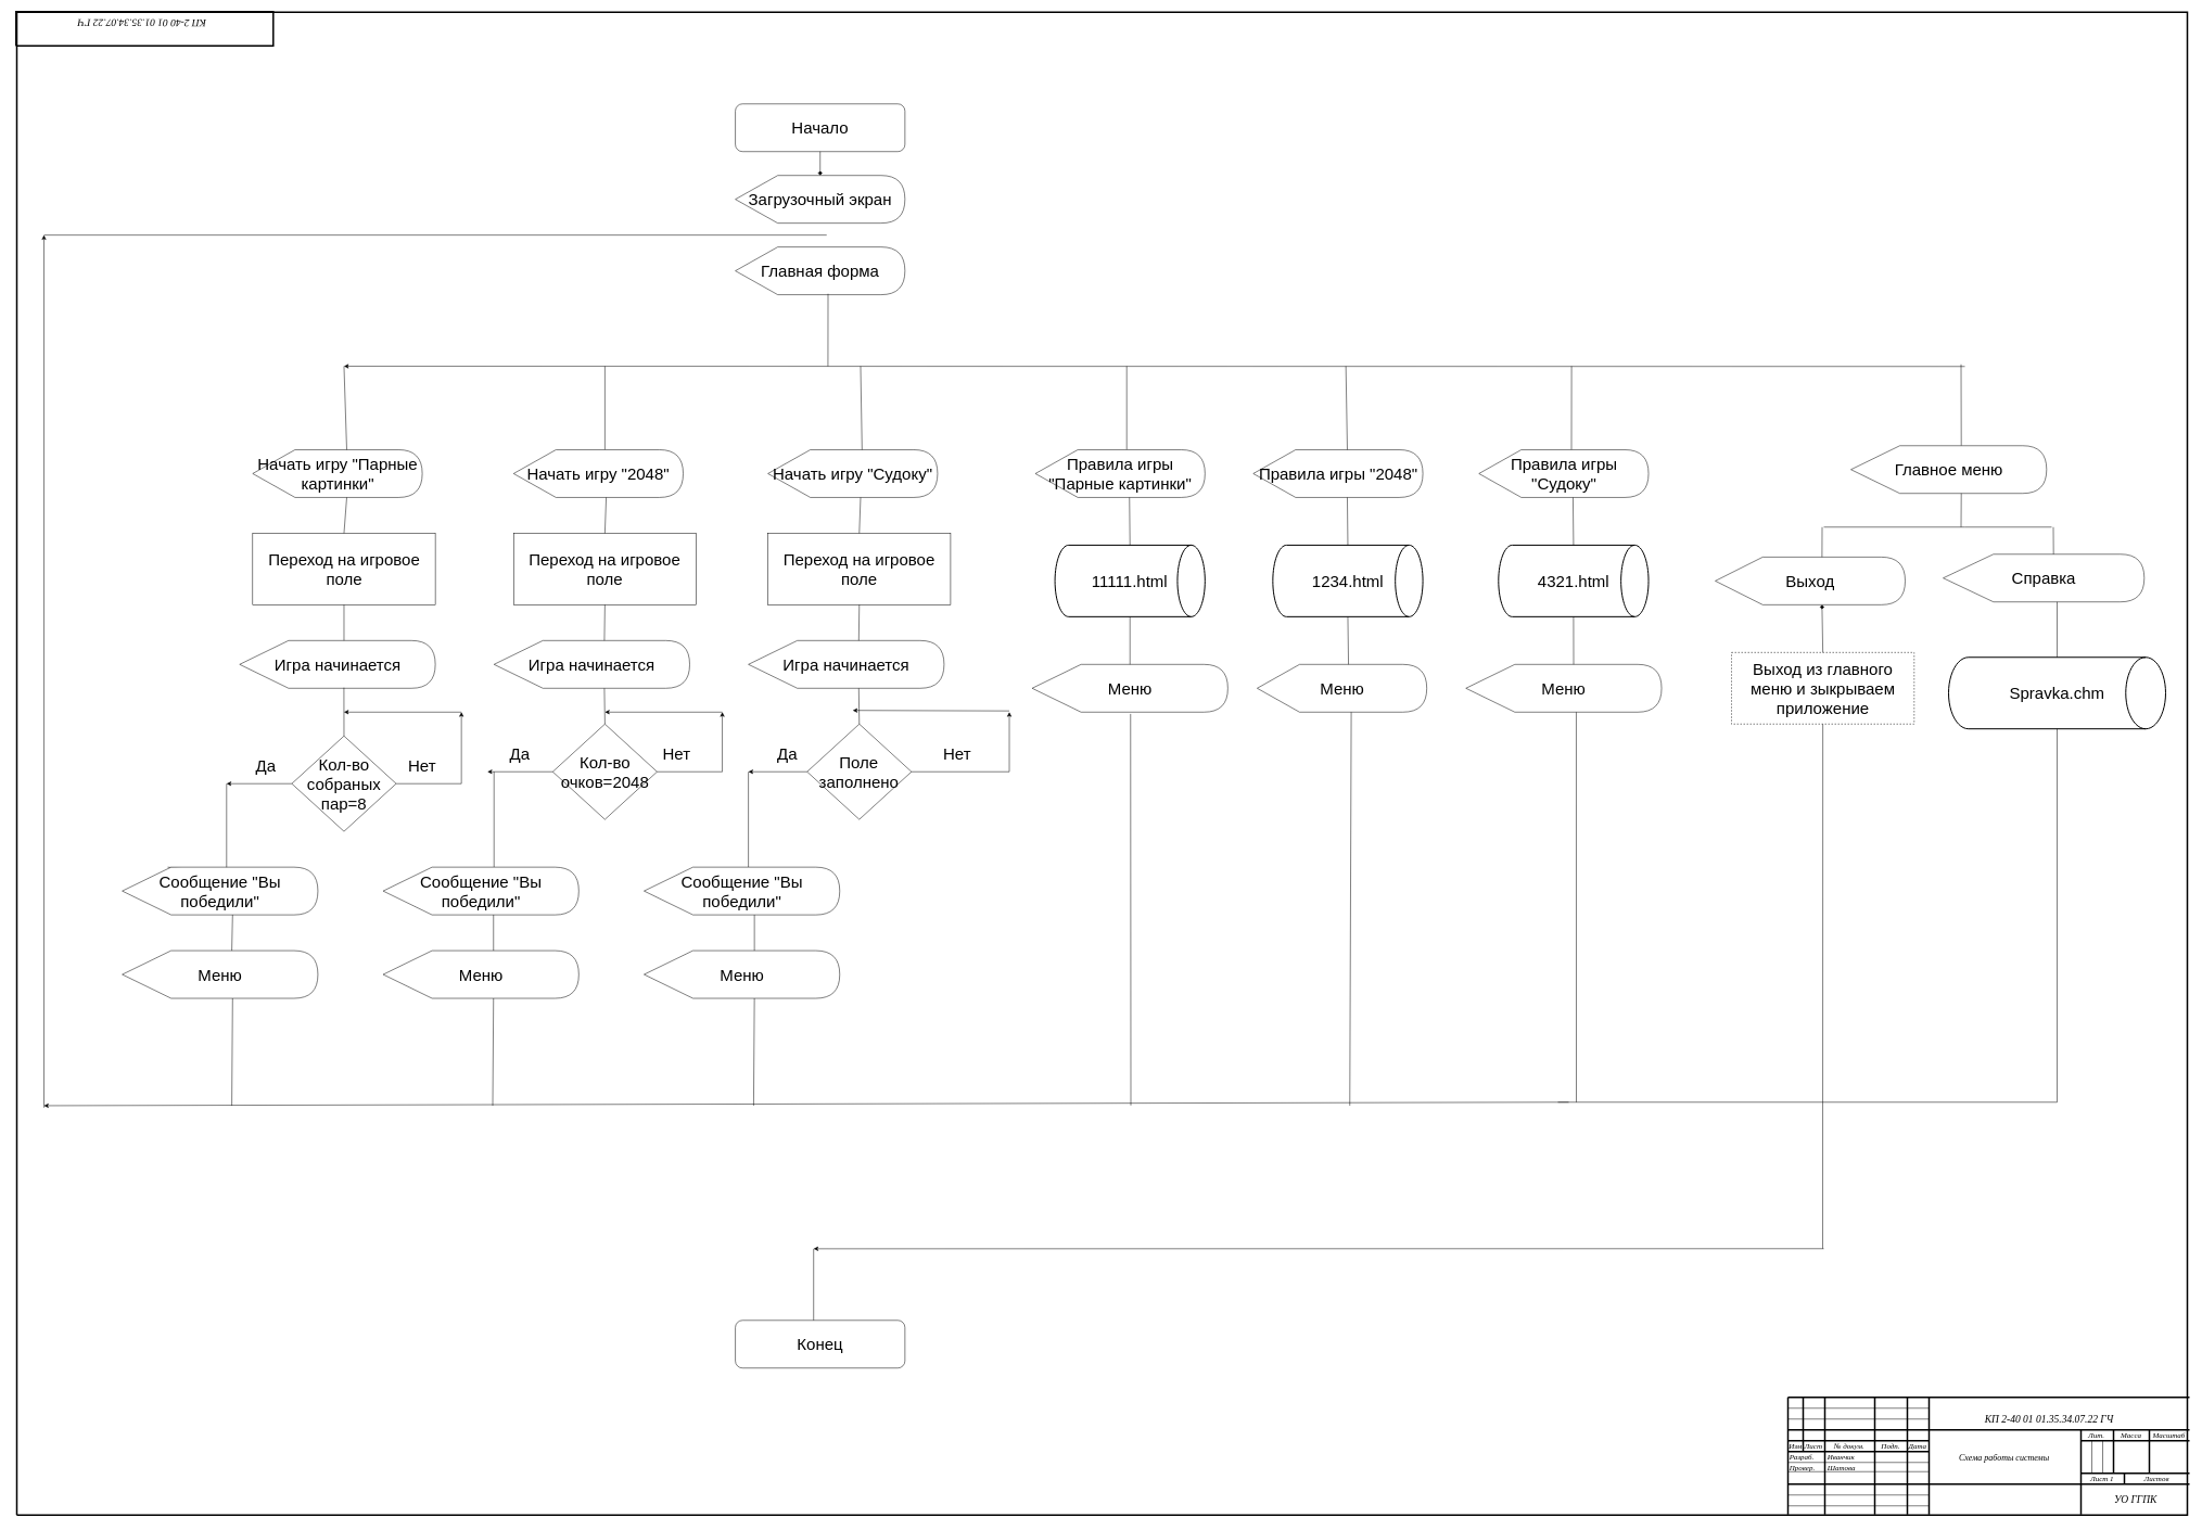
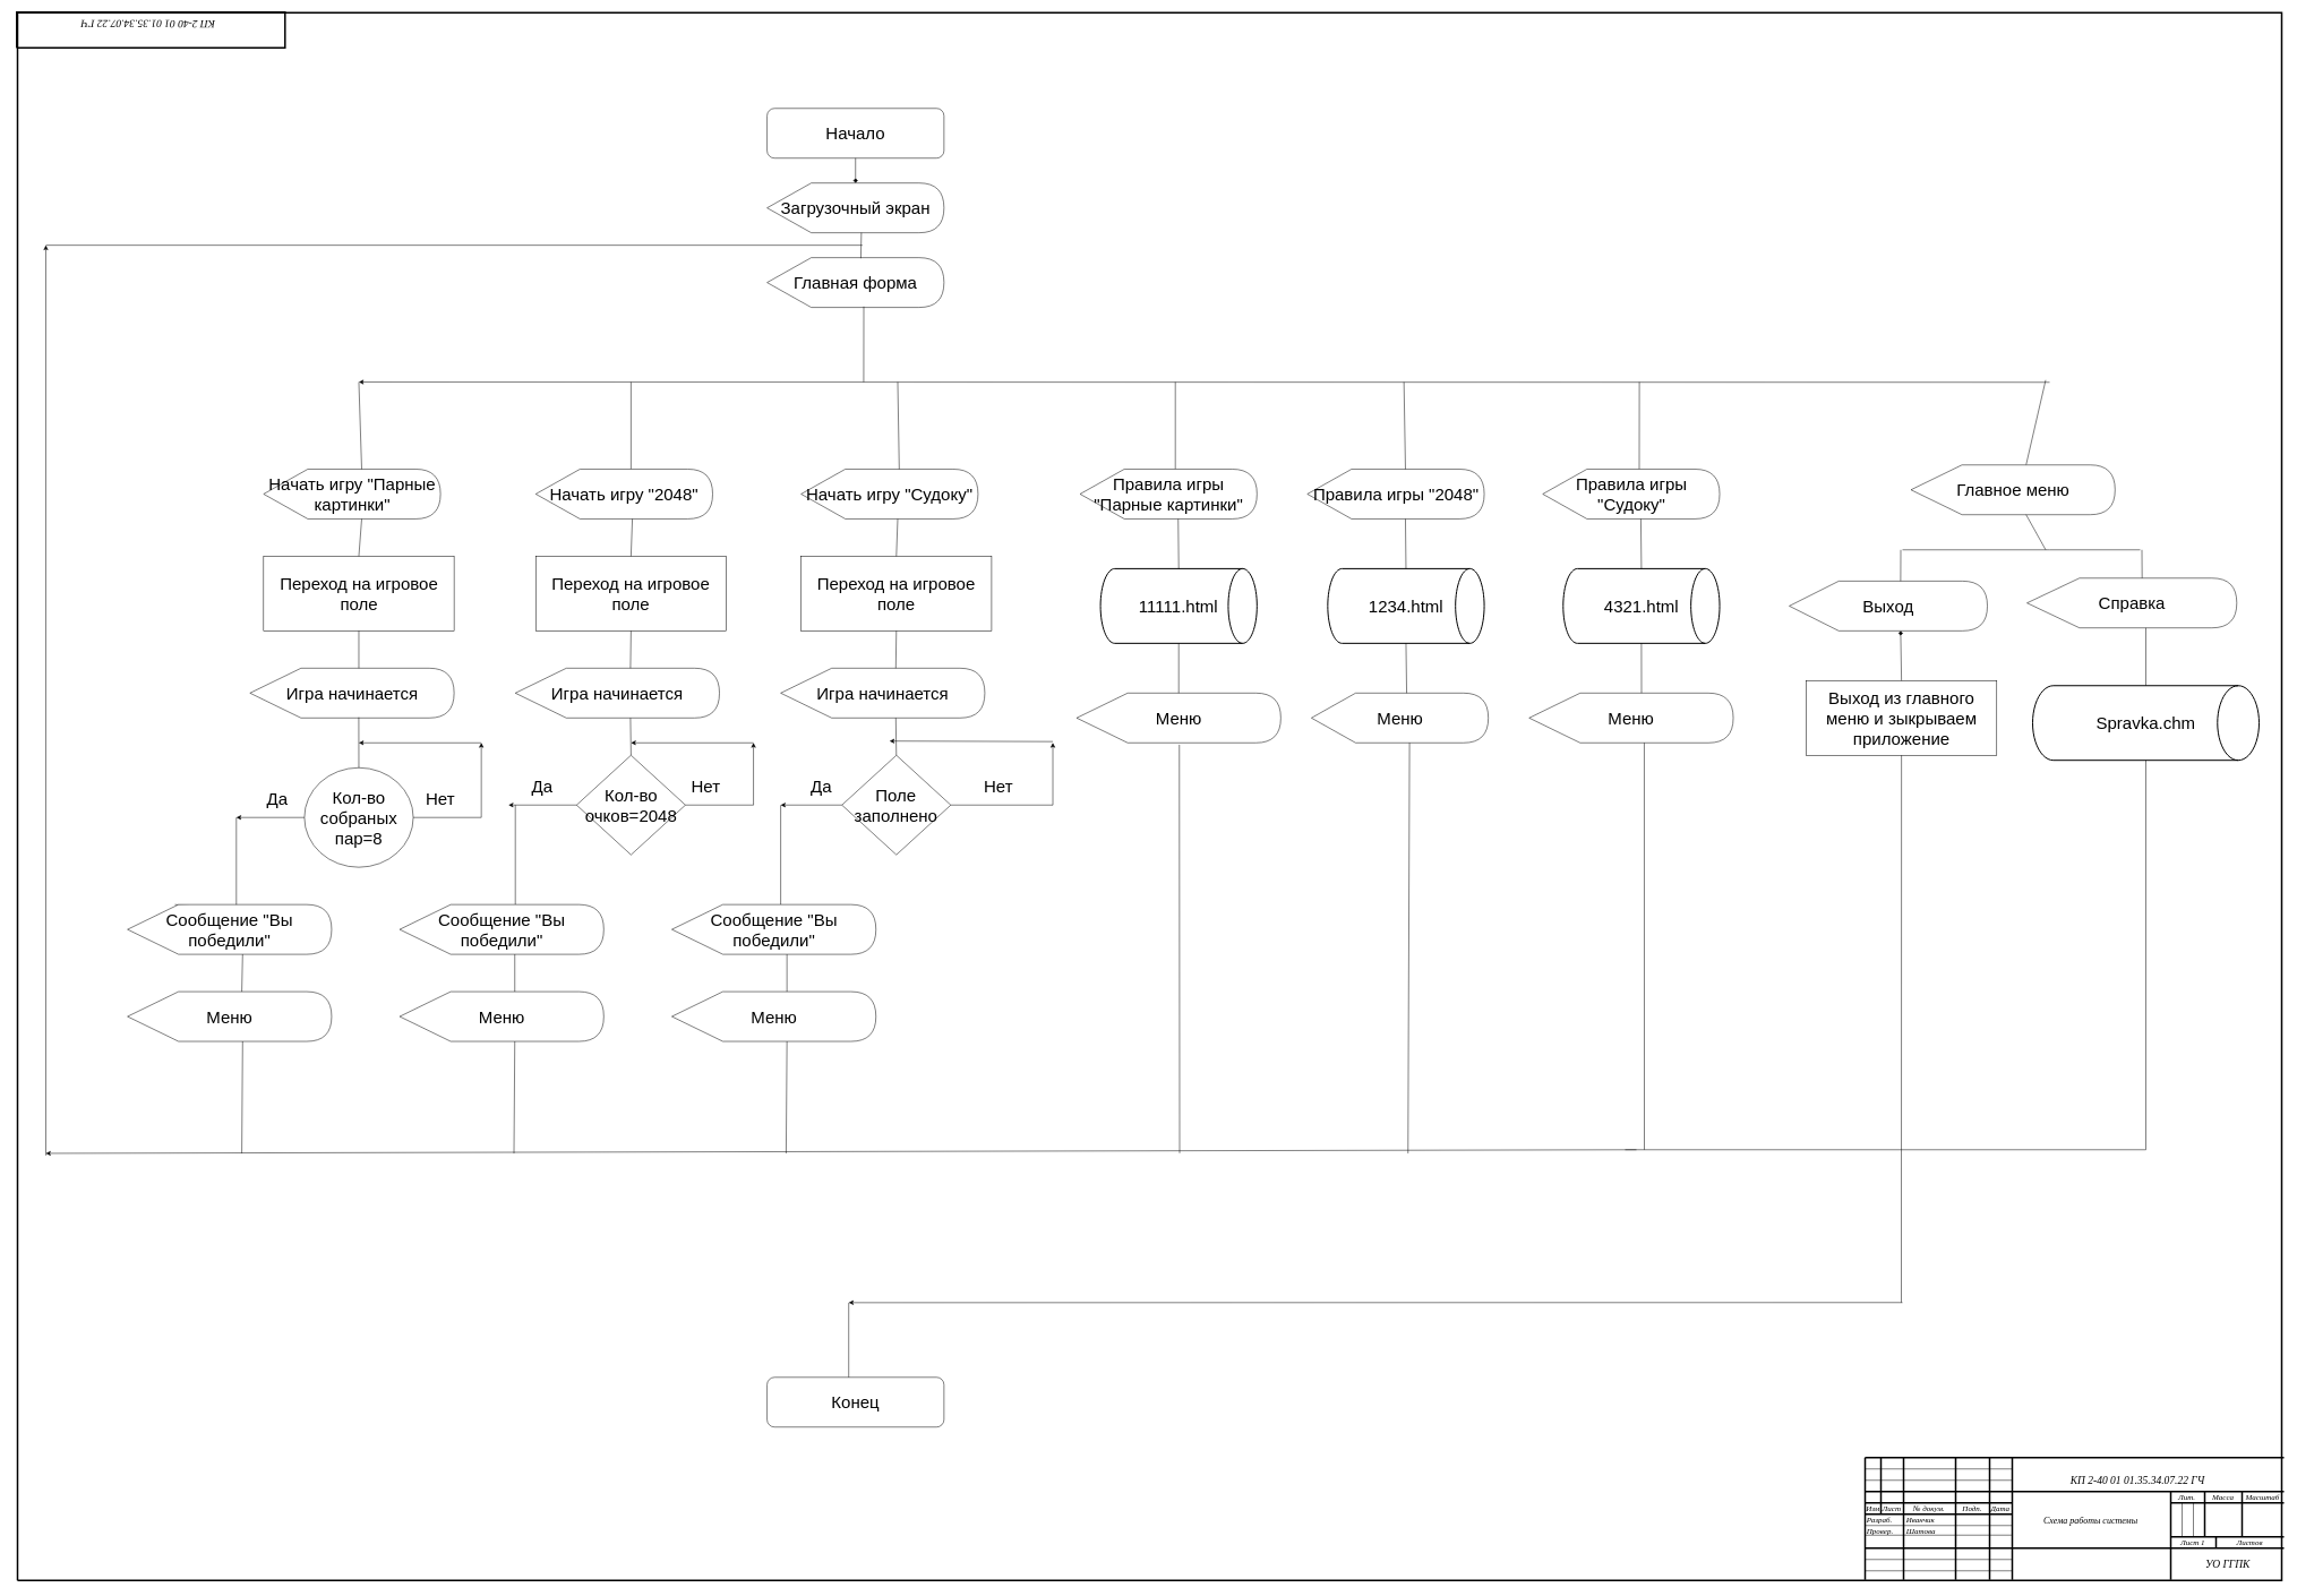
+ <mxCell id="58" value="" style="endArrow=none;html=1;rounded=0;exitX=0.533;exitY=0.999;exitDx=0;exitDy=0;exitPerimeter=0;entryX=0.53;entryY=0.013;entryDx=0;entryDy=0;entryPerimeter=0;" parent="1" source="55" target="57" edge="1"><mxGeometry width="50" height="50" relative="1" as="geometry"><mxPoint x="1530" y="411" as="sourcePoint" /><mxPoint x="1521" y="451" as="targetPoint" /></mxGeometry></mxCell>
- <mxCell id="147" value="&lt;span style=&quot;font-size: 30px&quot;&gt;Главное меню&lt;/span&gt;" style="shape=display;whiteSpace=wrap;html=1;" parent="1" vertex="1"><mxGeometry x="3410.004" y="821.003" width="360.616" height="87.925" as="geometry" /></mxCell>
+ <mxCell id="147" value="&lt;span style=&quot;font-size: 30px&quot;&gt;Главное меню&lt;/span&gt;" style="shape=display;whiteSpace=wrap;html=1;" parent="1" vertex="1"><mxGeometry x="3375.004" y="821.003" width="360.616" height="87.925" as="geometry" /></mxCell>
- <mxCell id="150" value="&lt;span style=&quot;font-size: 30px&quot;&gt;Выход из главного меню и зыкрываем приложение&lt;/span&gt;" style="rounded=0;whiteSpace=wrap;html=1;dashed=1;" parent="1" vertex="1"><mxGeometry x="3190" y="1202.13" width="336.57" height="131.89" as="geometry" /></mxCell>
+ <mxCell id="150" value="&lt;span style=&quot;font-size: 30px&quot;&gt;Выход из главного меню и зыкрываем приложение&lt;/span&gt;" style="rounded=0;whiteSpace=wrap;html=1;" parent="1" vertex="1"><mxGeometry x="3190" y="1202.13" width="336.57" height="131.89" as="geometry" /></mxCell>
- <mxCell id="66" value="&lt;font style=&quot;font-size: 30px&quot;&gt;Кол-во собраных пар=8&lt;/font&gt;" style="rhombus;whiteSpace=wrap;html=1;" parent="1" vertex="1"><mxGeometry x="536.781" y="1356" width="192.329" height="175.849" as="geometry" /></mxCell>
+ <mxCell id="66" value="&lt;font style=&quot;font-size: 30px&quot;&gt;Кол-во собраных пар=8&lt;/font&gt;" style="ellipse;whiteSpace=wrap;html=1;" parent="1" vertex="1"><mxGeometry x="536.781" y="1356" width="192.329" height="175.849" as="geometry" /></mxCell>
